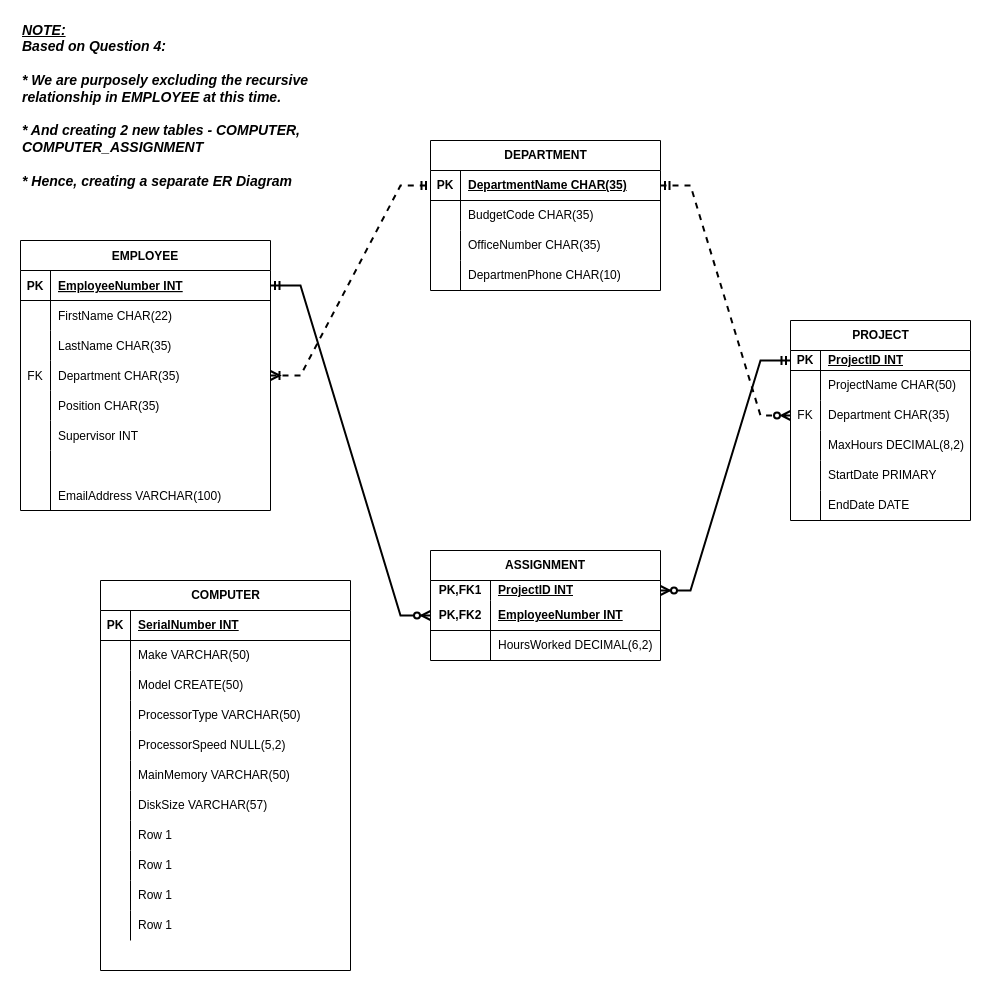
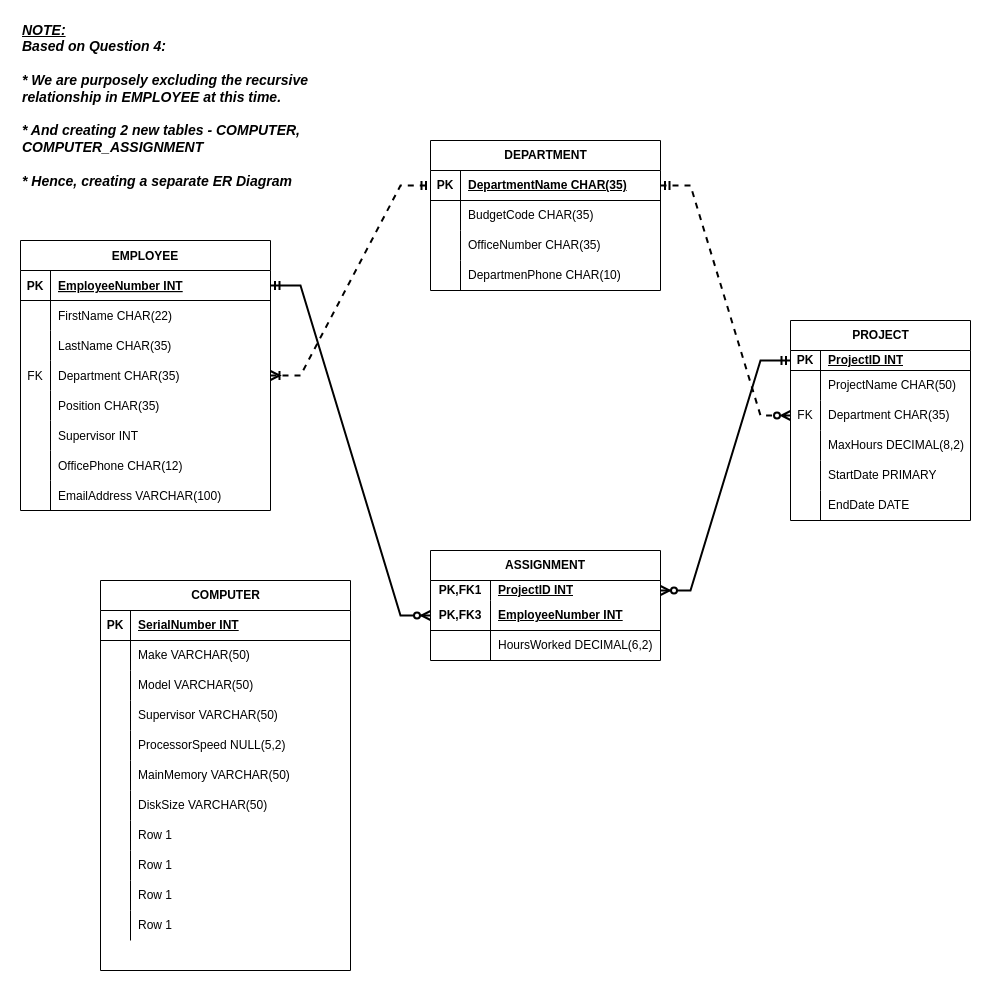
+ <mxCell id="23" value="OfficePhone CHAR(12)" style="shape=partialRectangle;overflow=hidden;connectable=0;fillColor=none;top=0;left=0;bottom=0;right=0;align=left;spacingLeft=6;" parent="21" vertex="1"><mxGeometry x="30" width="220" height="30" as="geometry"><mxRectangle width="220" height="30" as="alternateBounds" /></mxGeometry></mxCell>
- <mxCell id="46" value="PK,FK2" style="shape=partialRectangle;connectable=0;fillColor=none;top=0;left=0;bottom=0;right=0;fontStyle=1;overflow=hidden;html=1;whiteSpace=wrap;" parent="45" vertex="1"><mxGeometry width="60" height="30" as="geometry"><mxRectangle width="60" height="30" as="alternateBounds" /></mxGeometry></mxCell>
+ <mxCell id="46" value="PK,FK3" style="shape=partialRectangle;connectable=0;fillColor=none;top=0;left=0;bottom=0;right=0;fontStyle=1;overflow=hidden;html=1;whiteSpace=wrap;" parent="45" vertex="1"><mxGeometry width="60" height="30" as="geometry"><mxRectangle width="60" height="30" as="alternateBounds" /></mxGeometry></mxCell>
- <mxCell id="83" value="Model CREATE(50)" style="shape=partialRectangle;connectable=0;fillColor=none;top=0;left=0;bottom=0;right=0;align=left;spacingLeft=6;overflow=hidden;whiteSpace=wrap;html=1;" vertex="1" parent="81"><mxGeometry x="30" width="220" height="30" as="geometry"><mxRectangle width="220" height="30" as="alternateBounds" /></mxGeometry></mxCell>
+ <mxCell id="83" value="Model VARCHAR(50)" style="shape=partialRectangle;connectable=0;fillColor=none;top=0;left=0;bottom=0;right=0;align=left;spacingLeft=6;overflow=hidden;whiteSpace=wrap;html=1;" vertex="1" parent="81"><mxGeometry x="30" width="220" height="30" as="geometry"><mxRectangle width="220" height="30" as="alternateBounds" /></mxGeometry></mxCell>
- <mxCell id="86" value="ProcessorType VARCHAR(50)" style="shape=partialRectangle;connectable=0;fillColor=none;top=0;left=0;bottom=0;right=0;align=left;spacingLeft=6;overflow=hidden;whiteSpace=wrap;html=1;" vertex="1" parent="84"><mxGeometry x="30" width="220" height="30" as="geometry"><mxRectangle width="220" height="30" as="alternateBounds" /></mxGeometry></mxCell>
+ <mxCell id="86" value="Supervisor VARCHAR(50)" style="shape=partialRectangle;connectable=0;fillColor=none;top=0;left=0;bottom=0;right=0;align=left;spacingLeft=6;overflow=hidden;whiteSpace=wrap;html=1;" vertex="1" parent="84"><mxGeometry x="30" width="220" height="30" as="geometry"><mxRectangle width="220" height="30" as="alternateBounds" /></mxGeometry></mxCell>
- <mxCell id="95" value="DiskSize VARCHAR(57)" style="shape=partialRectangle;connectable=0;fillColor=none;top=0;left=0;bottom=0;right=0;align=left;spacingLeft=6;overflow=hidden;whiteSpace=wrap;html=1;" vertex="1" parent="93"><mxGeometry x="30" width="220" height="30" as="geometry"><mxRectangle width="220" height="30" as="alternateBounds" /></mxGeometry></mxCell>
+ <mxCell id="95" value="DiskSize VARCHAR(50)" style="shape=partialRectangle;connectable=0;fillColor=none;top=0;left=0;bottom=0;right=0;align=left;spacingLeft=6;overflow=hidden;whiteSpace=wrap;html=1;" vertex="1" parent="93"><mxGeometry x="30" width="220" height="30" as="geometry"><mxRectangle width="220" height="30" as="alternateBounds" /></mxGeometry></mxCell>
